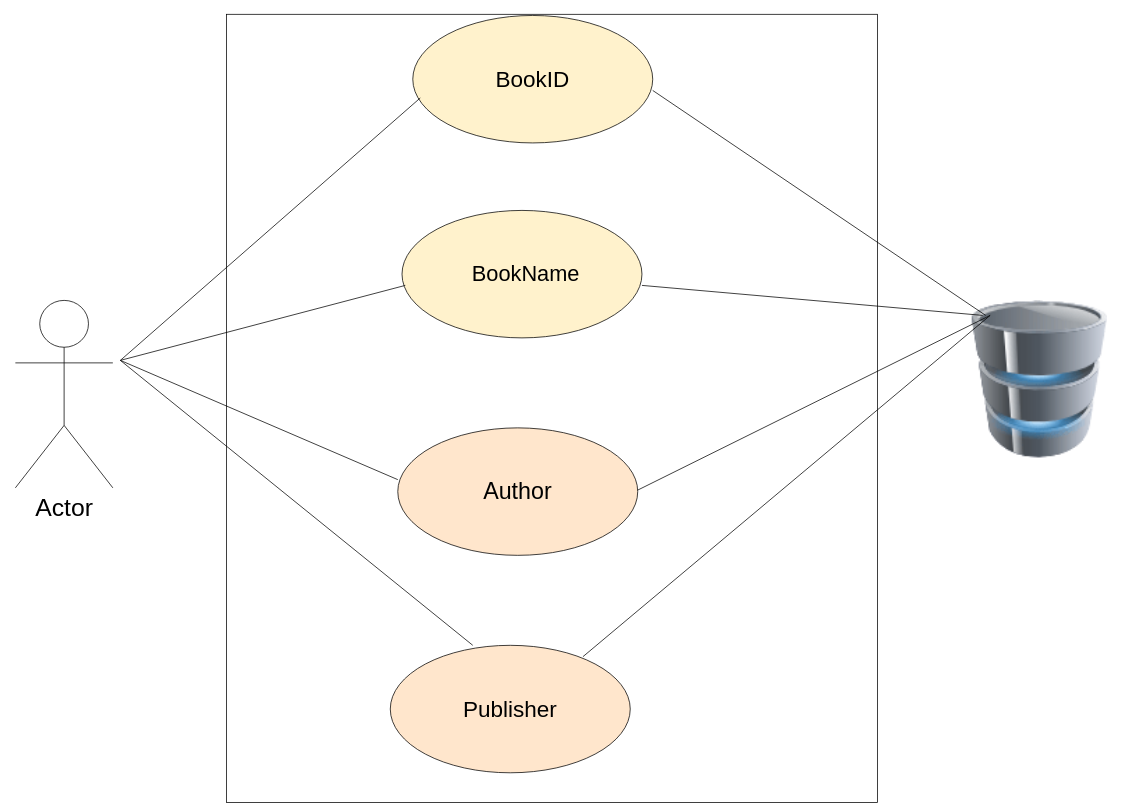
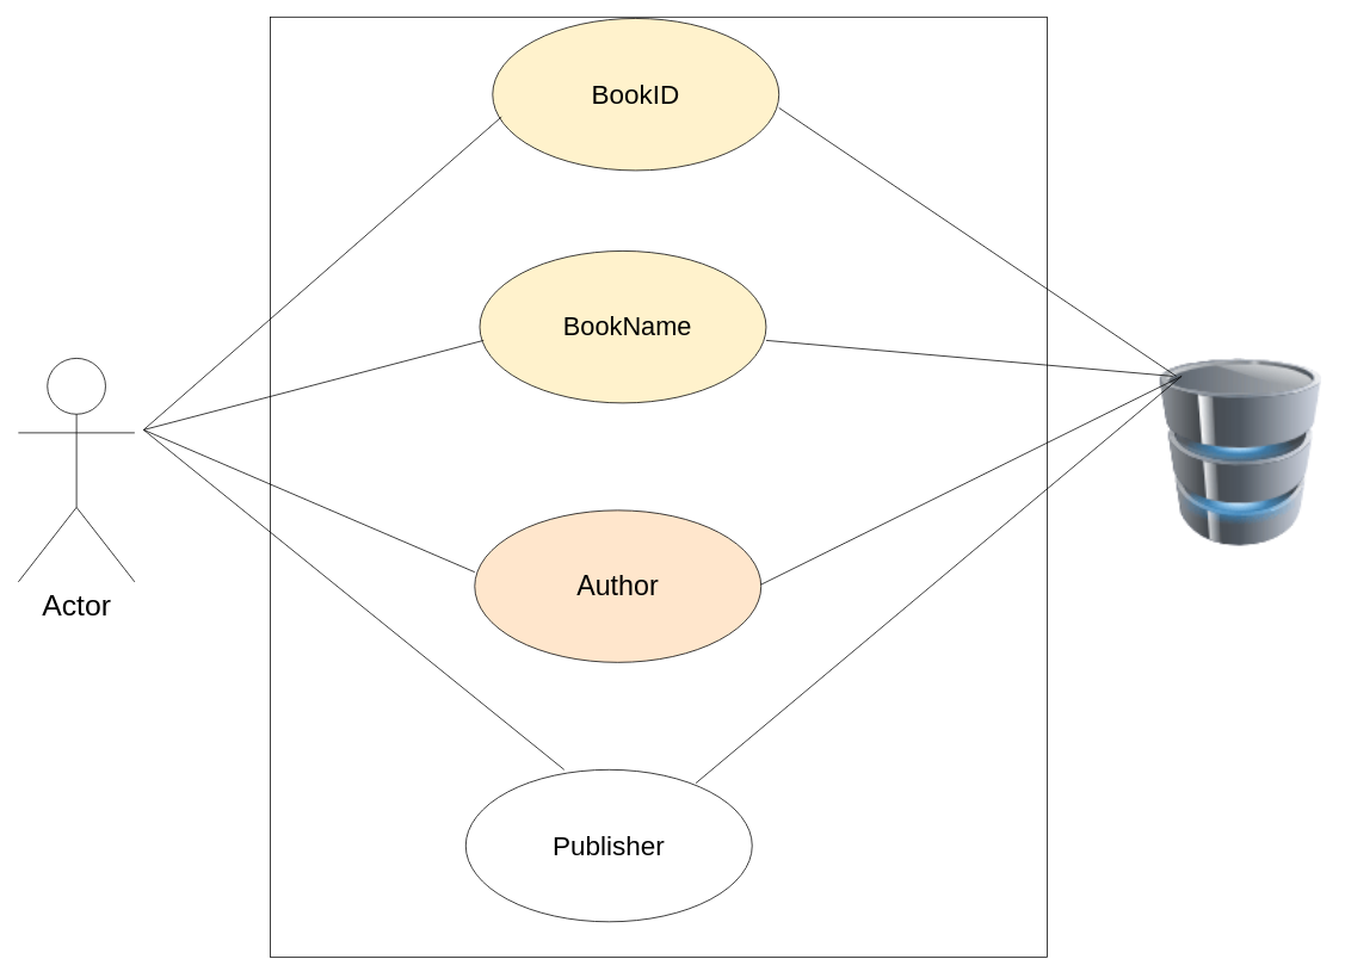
- <mxCell id="11" value="&lt;font style=&quot;font-size: 30px;&quot;&gt;Publisher&lt;/font&gt;" style="ellipse;whiteSpace=wrap;html=1;fillColor=#ffe6cc;" vertex="1" parent="1"><mxGeometry x="520" y="860" width="320" height="170" as="geometry" /></mxCell>
+ <mxCell id="11" value="&lt;font style=&quot;font-size: 30px;&quot;&gt;Publisher&lt;/font&gt;" style="ellipse;whiteSpace=wrap;html=1;" vertex="1" parent="1"><mxGeometry x="520" y="860" width="320" height="170" as="geometry" /></mxCell>
